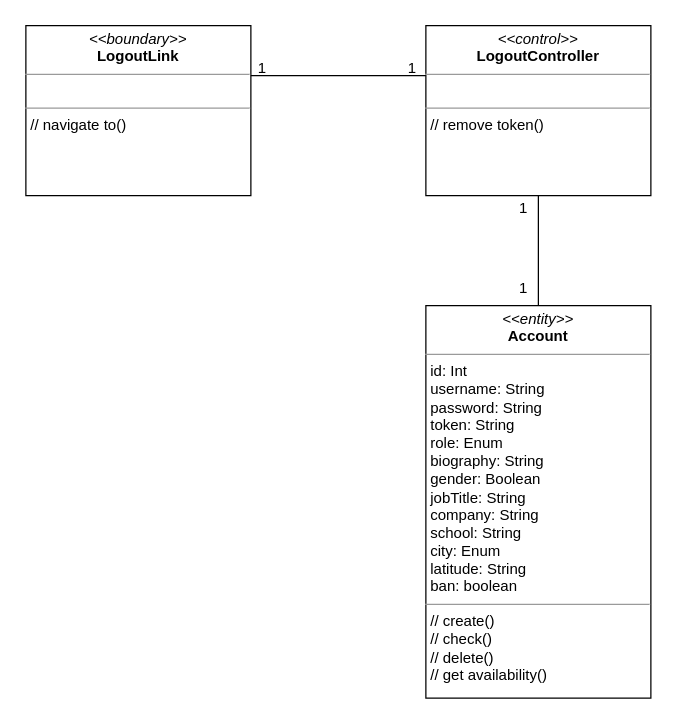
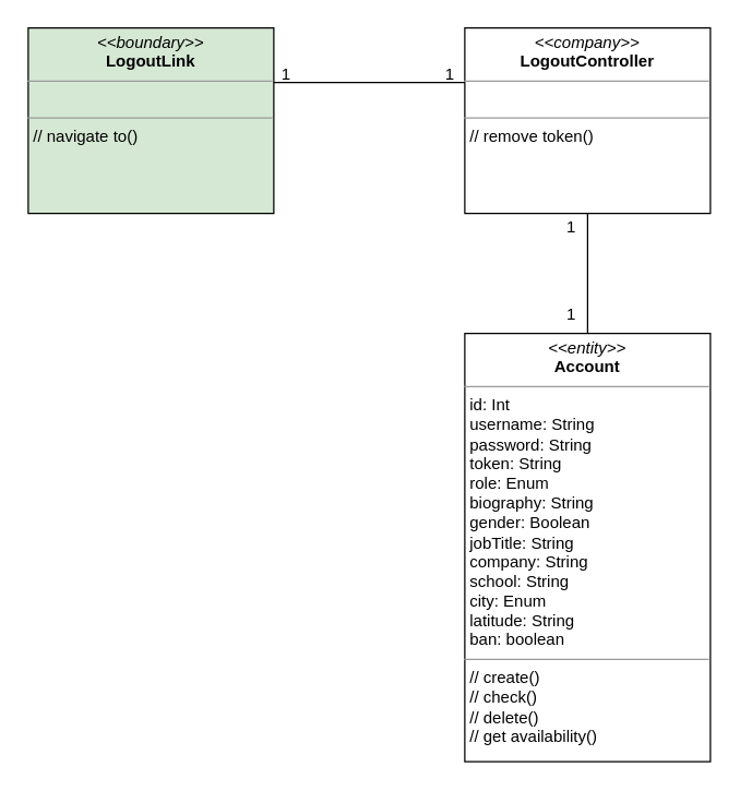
- <mxCell id="4" value="&lt;p style=&quot;margin: 0px ; margin-top: 4px ; text-align: center&quot;&gt;&lt;i&gt;&amp;lt;&amp;lt;control&amp;gt;&amp;gt;&lt;/i&gt;&lt;br&gt;&lt;b&gt;LogoutController&lt;/b&gt;&lt;/p&gt;&lt;hr size=&quot;1&quot;&gt;&lt;p style=&quot;margin: 0px ; margin-left: 4px&quot;&gt;&lt;font style=&quot;font-size: 6px&quot;&gt;&lt;br&gt;&lt;/font&gt;&lt;/p&gt;&lt;hr size=&quot;1&quot;&gt;&lt;p style=&quot;margin: 0px ; margin-left: 4px&quot;&gt;// remove token()&lt;/p&gt;" style="verticalAlign=top;align=left;overflow=fill;fontSize=12;fontFamily=Helvetica;html=1;fillColor=#ffffff;" parent="1" vertex="1"><mxGeometry x="340" y="20" width="180" height="136" as="geometry" /></mxCell>
+ <mxCell id="4" value="&lt;p style=&quot;margin: 0px ; margin-top: 4px ; text-align: center&quot;&gt;&lt;i&gt;&amp;lt;&amp;lt;company&amp;gt;&amp;gt;&lt;/i&gt;&lt;br&gt;&lt;b&gt;LogoutController&lt;/b&gt;&lt;/p&gt;&lt;hr size=&quot;1&quot;&gt;&lt;p style=&quot;margin: 0px ; margin-left: 4px&quot;&gt;&lt;font style=&quot;font-size: 6px&quot;&gt;&lt;br&gt;&lt;/font&gt;&lt;/p&gt;&lt;hr size=&quot;1&quot;&gt;&lt;p style=&quot;margin: 0px ; margin-left: 4px&quot;&gt;// remove token()&lt;/p&gt;" style="verticalAlign=top;align=left;overflow=fill;fontSize=12;fontFamily=Helvetica;html=1;fillColor=#ffffff;" parent="1" vertex="1"><mxGeometry x="340" y="20" width="180" height="136" as="geometry" /></mxCell>
- <mxCell id="3" value="&lt;p style=&quot;margin: 0px ; margin-top: 4px ; text-align: center&quot;&gt;&lt;i&gt;&amp;lt;&amp;lt;boundary&amp;gt;&amp;gt;&lt;/i&gt;&lt;br&gt;&lt;b&gt;LogoutLink&lt;/b&gt;&lt;/p&gt;&lt;hr size=&quot;1&quot;&gt;&lt;p style=&quot;margin: 0px ; margin-left: 4px&quot;&gt;&lt;font style=&quot;font-size: 6px&quot;&gt;&lt;br&gt;&lt;/font&gt;&lt;/p&gt;&lt;hr size=&quot;1&quot;&gt;&lt;p style=&quot;margin: 0px ; margin-left: 4px&quot;&gt;// navigate to()&lt;/p&gt;" style="verticalAlign=top;align=left;overflow=fill;fontSize=12;fontFamily=Helvetica;html=1;fillColor=#ffffff;" parent="1" vertex="1"><mxGeometry x="20" y="20" width="180" height="136" as="geometry" /></mxCell>
+ <mxCell id="3" value="&lt;p style=&quot;margin: 0px ; margin-top: 4px ; text-align: center&quot;&gt;&lt;i&gt;&amp;lt;&amp;lt;boundary&amp;gt;&amp;gt;&lt;/i&gt;&lt;br&gt;&lt;b&gt;LogoutLink&lt;/b&gt;&lt;/p&gt;&lt;hr size=&quot;1&quot;&gt;&lt;p style=&quot;margin: 0px ; margin-left: 4px&quot;&gt;&lt;font style=&quot;font-size: 6px&quot;&gt;&lt;br&gt;&lt;/font&gt;&lt;/p&gt;&lt;hr size=&quot;1&quot;&gt;&lt;p style=&quot;margin: 0px ; margin-left: 4px&quot;&gt;// navigate to()&lt;/p&gt;" style="verticalAlign=top;align=left;overflow=fill;fontSize=12;fontFamily=Helvetica;html=1;fillColor=#d5e8d4;" parent="1" vertex="1"><mxGeometry x="20" y="20" width="180" height="136" as="geometry" /></mxCell>
